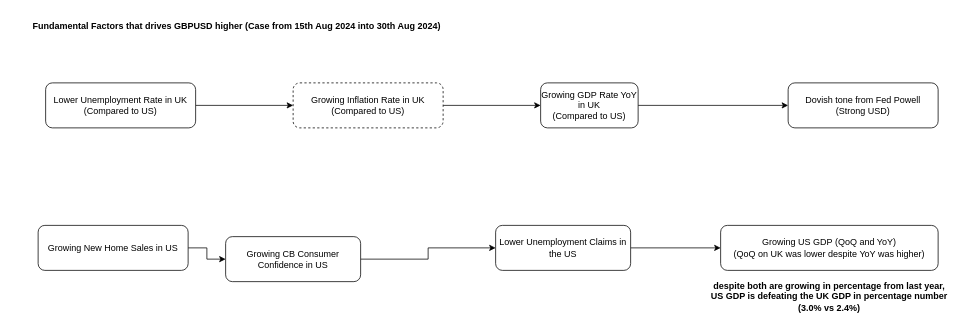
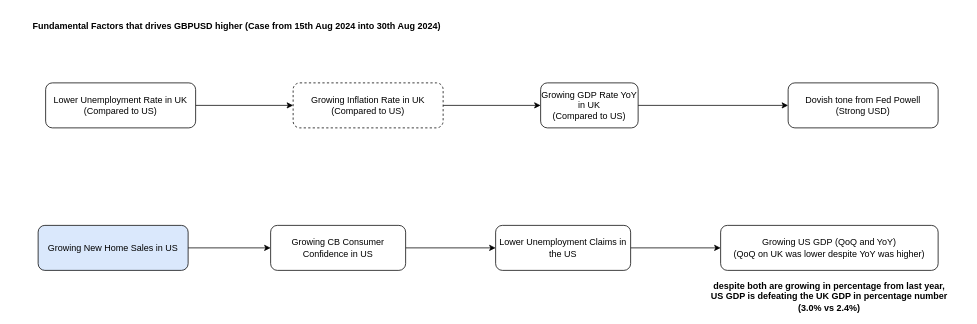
- <mxCell id="12" value="Growing New Home Sales in US" style="rounded=1;whiteSpace=wrap;html=1;" vertex="1" parent="1"><mxGeometry x="50" y="300" width="200" height="60" as="geometry" /></mxCell>
+ <mxCell id="12" value="Growing New Home Sales in US" style="rounded=1;whiteSpace=wrap;html=1;fillColor=#dae8fc;" vertex="1" parent="1"><mxGeometry x="50" y="300" width="200" height="60" as="geometry" /></mxCell>
- <mxCell id="14" value="Growing CB Consumer Confidence in US" style="rounded=1;whiteSpace=wrap;html=1;" vertex="1" parent="1"><mxGeometry x="300" y="315" width="180" height="60" as="geometry" /></mxCell>
+ <mxCell id="14" value="Growing CB Consumer Confidence in US" style="rounded=1;whiteSpace=wrap;html=1;" vertex="1" parent="1"><mxGeometry x="360" y="300" width="180" height="60" as="geometry" /></mxCell>
